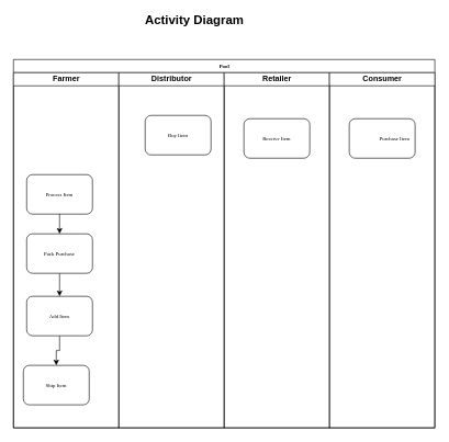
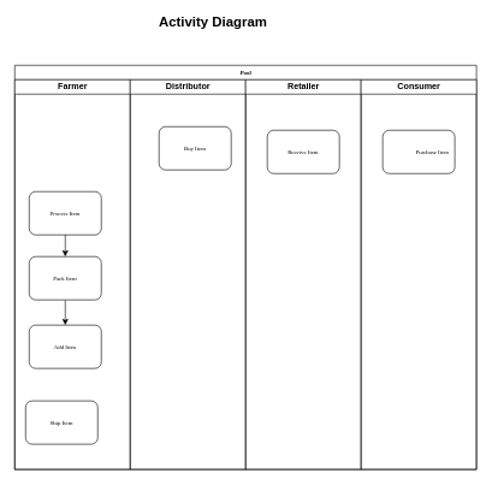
- <mxCell id="7" value="Pack Purchase" style="rounded=1;whiteSpace=wrap;html=1;shadow=0;labelBackgroundColor=none;strokeWidth=1;fontFamily=Verdana;fontSize=8;align=center;" parent="3" vertex="1"><mxGeometry x="20" y="245" width="100" height="60" as="geometry" /></mxCell>
+ <mxCell id="7" value="Pack Item" style="rounded=1;whiteSpace=wrap;html=1;shadow=0;labelBackgroundColor=none;strokeWidth=1;fontFamily=Verdana;fontSize=8;align=center;" parent="3" vertex="1"><mxGeometry x="20" y="245" width="100" height="60" as="geometry" /></mxCell>
- <mxCell id="8" style="edgeStyle=orthogonalEdgeStyle;rounded=0;orthogonalLoop=1;jettySize=auto;html=1;exitX=0.5;exitY=1;exitDx=0;exitDy=0;entryX=0.5;entryY=0;entryDx=0;entryDy=0;" parent="3" source="9" target="10" edge="1"><mxGeometry relative="1" as="geometry" /></mxCell>
